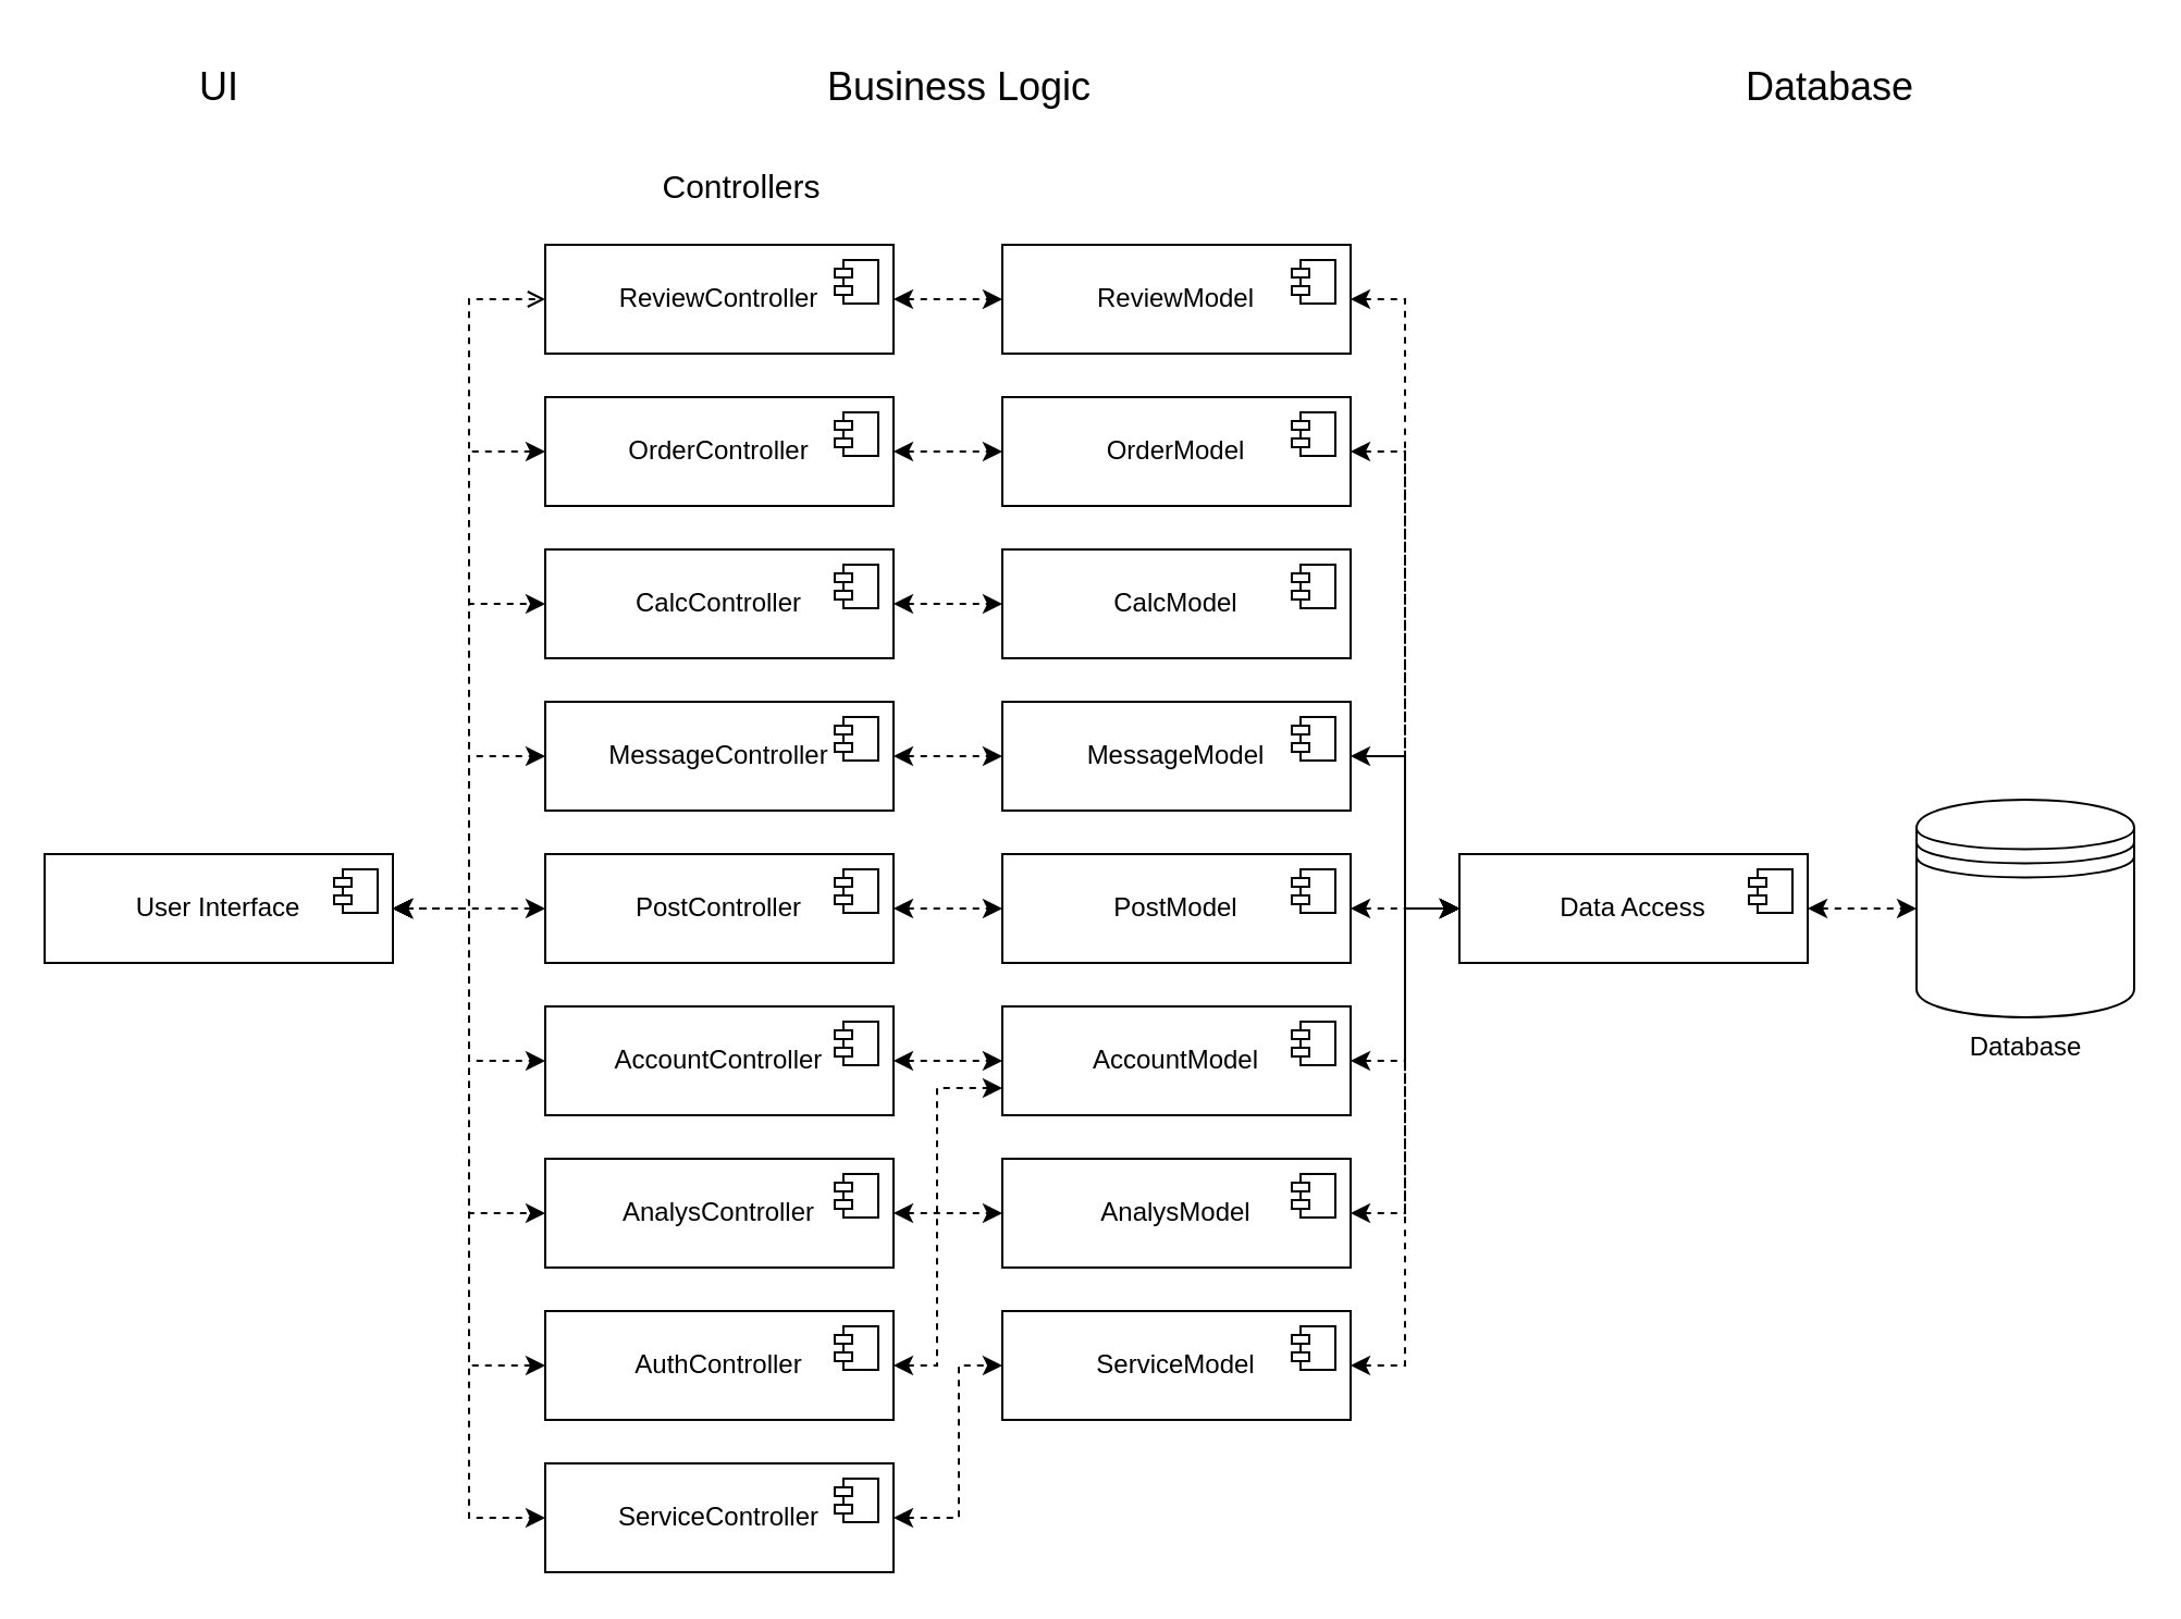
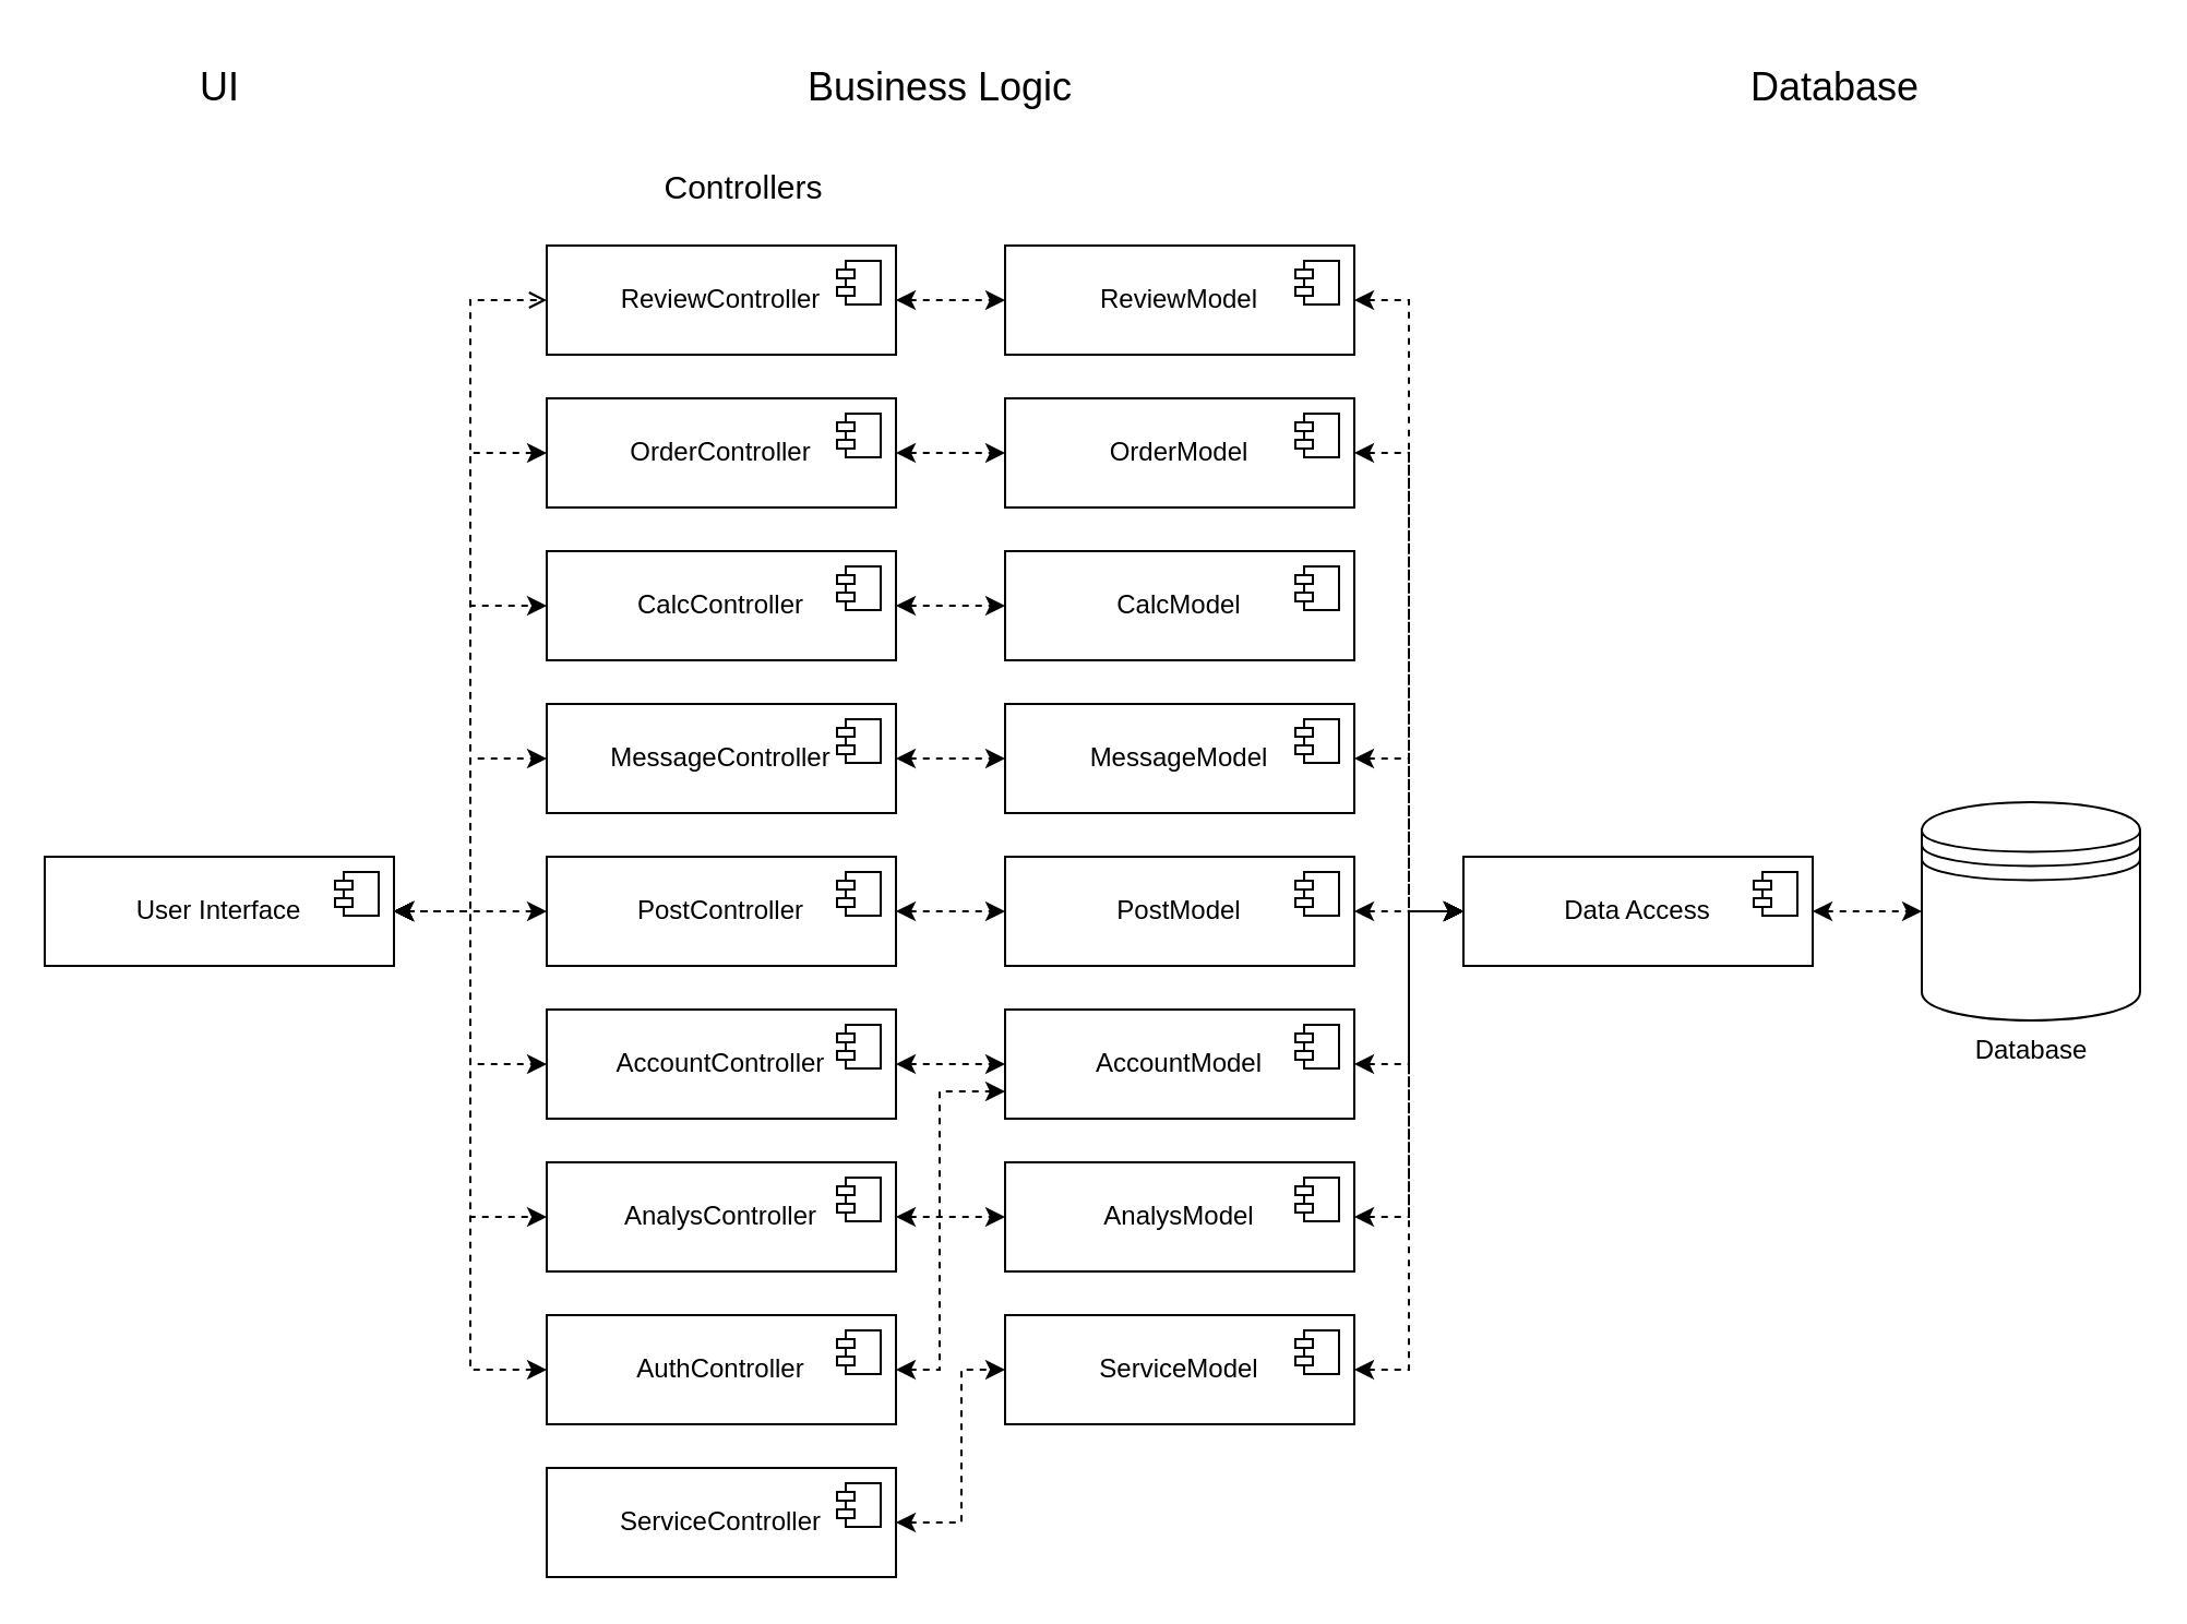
- <mxCell id="69" value="&lt;font style=&quot;font-size: 18px;&quot;&gt;Business Logic&lt;/font&gt;" style="text;html=1;align=center;verticalAlign=middle;resizable=0;points=[];autosize=1;strokeColor=none;fillColor=none;" vertex="1" parent="1"><mxGeometry x="370" y="20" width="140" height="40" as="geometry" /></mxCell>
+ <mxCell id="69" value="&lt;font style=&quot;font-size: 18px;&quot;&gt;Business Logic&lt;/font&gt;" style="text;html=1;align=center;verticalAlign=middle;resizable=0;points=[];autosize=1;strokeColor=none;fillColor=none;" vertex="1" parent="1"><mxGeometry x="360" y="20" width="140" height="40" as="geometry" /></mxCell>
- <mxCell id="49" style="edgeStyle=orthogonalEdgeStyle;rounded=0;orthogonalLoop=1;jettySize=auto;html=1;exitX=1;exitY=0.5;exitDx=0;exitDy=0;entryX=0;entryY=0.5;entryDx=0;entryDy=0;startArrow=classic;startFill=1;dashed=0;" edge="1" parent="1" source="50" target="65"><mxGeometry relative="1" as="geometry" /></mxCell>
+ <mxCell id="49" style="edgeStyle=orthogonalEdgeStyle;rounded=0;orthogonalLoop=1;jettySize=auto;html=1;exitX=1;exitY=0.5;exitDx=0;exitDy=0;entryX=0;entryY=0.5;entryDx=0;entryDy=0;startArrow=classic;startFill=1;dashed=1;" edge="1" parent="1" source="50" target="65"><mxGeometry relative="1" as="geometry" /></mxCell>
- <mxCell id="10" style="edgeStyle=orthogonalEdgeStyle;rounded=0;orthogonalLoop=1;jettySize=auto;html=1;exitX=1;exitY=0.5;exitDx=0;exitDy=0;entryX=0;entryY=0.5;entryDx=0;entryDy=0;startArrow=classic;startFill=1;dashed=1;" edge="1" parent="1" source="11" target="38"><mxGeometry relative="1" as="geometry" /></mxCell>
